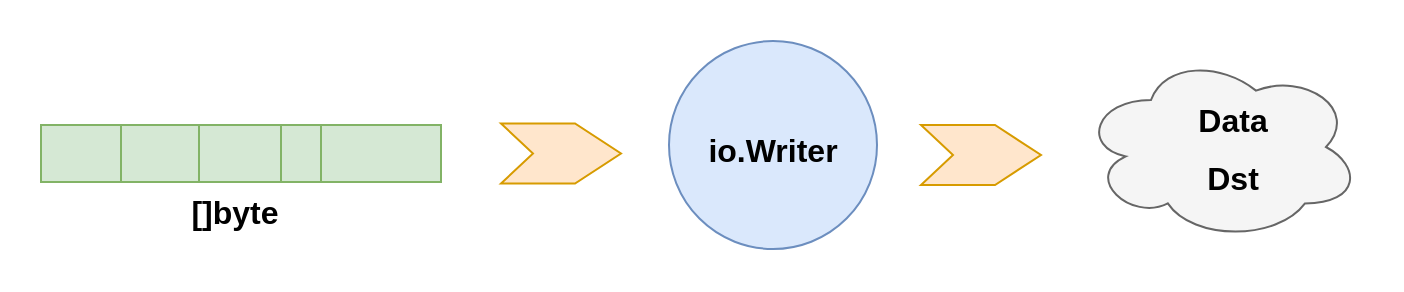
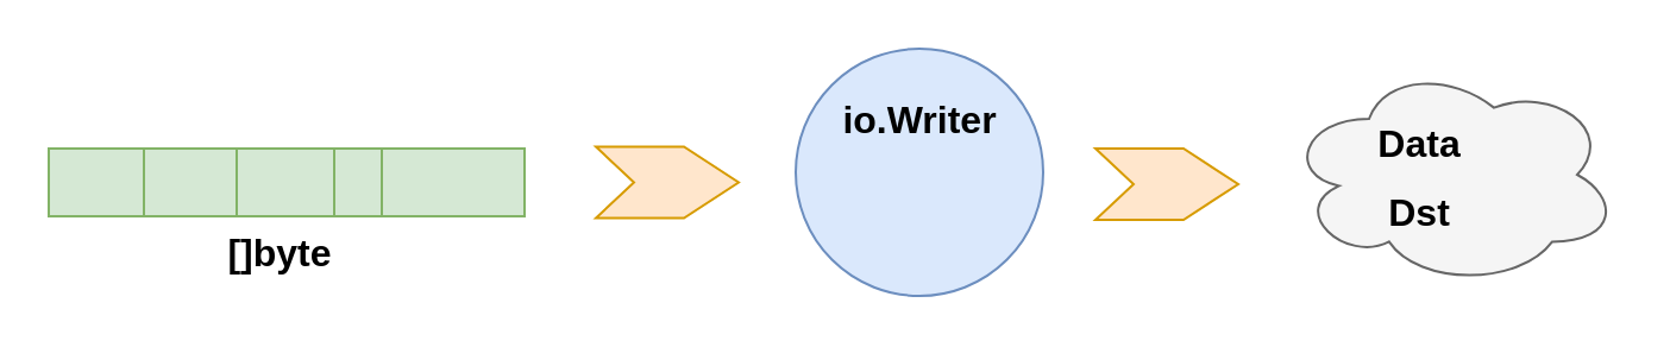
- <mxCell id="13" value="&lt;font style=&quot;font-size: 16px&quot;&gt;Data&lt;br&gt;Dst&lt;br&gt;&lt;/font&gt;" style="text;strokeColor=none;fillColor=none;html=1;fontSize=24;fontStyle=1;verticalAlign=middle;align=center;" vertex="1" parent="1"><mxGeometry x="566" y="52" width="100" height="40" as="geometry" /></mxCell>
+ <mxCell id="13" value="&lt;font style=&quot;font-size: 16px&quot;&gt;Data&lt;br&gt;Dst&lt;br&gt;&lt;/font&gt;" style="text;strokeColor=none;fillColor=none;html=1;fontSize=24;fontStyle=1;verticalAlign=middle;align=center;" vertex="1" parent="1"><mxGeometry x="546" y="52" width="100" height="40" as="geometry" /></mxCell>
- <mxCell id="14" value="&lt;font style=&quot;font-size: 16px&quot;&gt;io.Writer&lt;/font&gt;" style="text;strokeColor=none;fillColor=none;html=1;fontSize=24;fontStyle=1;verticalAlign=middle;align=center;" vertex="1" parent="1"><mxGeometry x="336" y="53" width="100" height="40" as="geometry" /></mxCell>
+ <mxCell id="14" value="&lt;font style=&quot;font-size: 16px&quot;&gt;io.Writer&lt;/font&gt;" style="text;strokeColor=none;fillColor=none;html=1;fontSize=24;fontStyle=1;verticalAlign=middle;align=center;" vertex="1" parent="1"><mxGeometry x="336" y="28" width="100" height="40" as="geometry" /></mxCell>
